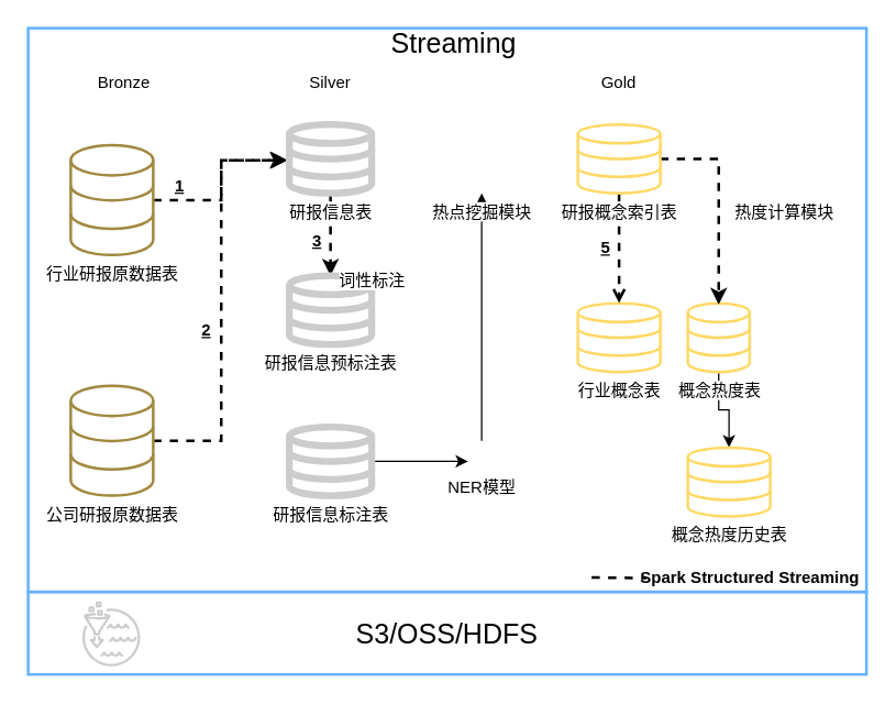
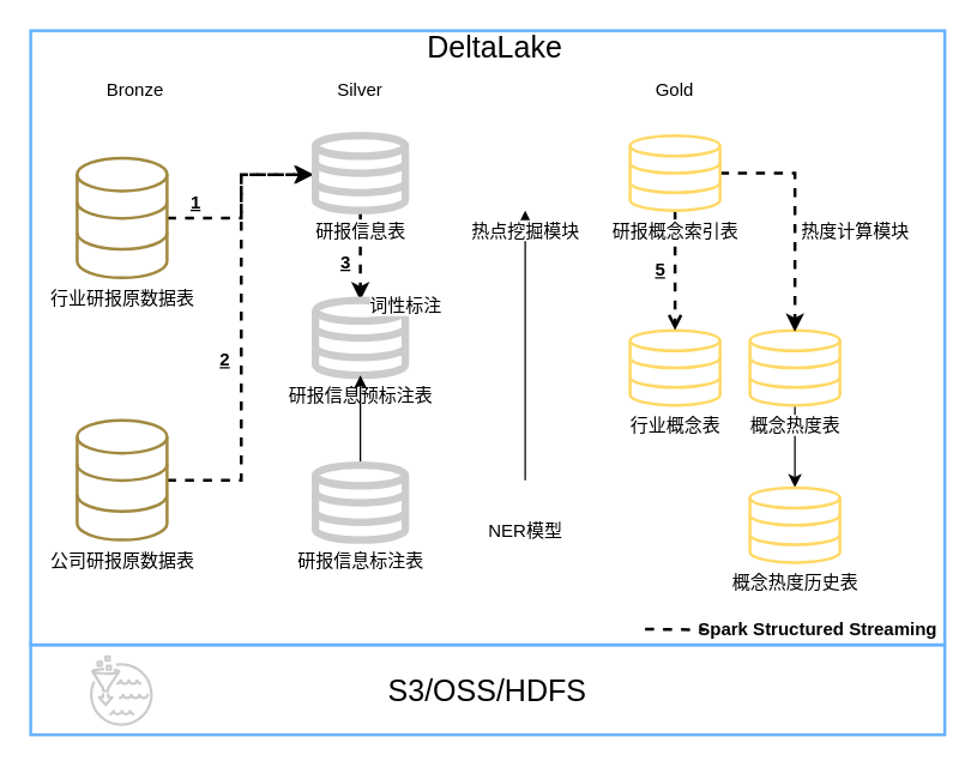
- <mxCell id="11" value="&lt;font style=&quot;font-size: 20px&quot;&gt;Streaming&lt;/font&gt;" style="text;html=1;strokeColor=none;fillColor=none;align=center;verticalAlign=middle;whiteSpace=wrap;rounded=0;labelBackgroundColor=none;" vertex="1" parent="1"><mxGeometry x="255" y="20" width="150" height="20" as="geometry" /></mxCell>
+ <mxCell id="11" value="&lt;font style=&quot;font-size: 20px&quot;&gt;DeltaLake&lt;/font&gt;" style="text;html=1;strokeColor=none;fillColor=none;align=center;verticalAlign=middle;whiteSpace=wrap;rounded=0;labelBackgroundColor=none;" vertex="1" parent="1"><mxGeometry x="255" y="20" width="150" height="20" as="geometry" /></mxCell>
- <mxCell id="5" value="概念热度表" style="html=1;verticalLabelPosition=bottom;align=center;labelBackgroundColor=#ffffff;verticalAlign=top;strokeWidth=2;shadow=0;shape=mxgraph.ios7.icons.data;strokeColor=#FFD966;" vertex="1" parent="1"><mxGeometry x="500" y="220" width="45" height="50" as="geometry" /></mxCell>
+ <mxCell id="5" value="概念热度表" style="html=1;verticalLabelPosition=bottom;align=center;labelBackgroundColor=#ffffff;verticalAlign=top;strokeWidth=2;shadow=0;shape=mxgraph.ios7.icons.data;strokeColor=#FFD966;" vertex="1" parent="1"><mxGeometry x="500" y="220" width="60" height="50" as="geometry" /></mxCell>
- <mxCell id="25" style="edgeStyle=orthogonalEdgeStyle;rounded=0;orthogonalLoop=1;jettySize=auto;html=1;entryX=0;entryY=0.75;entryDx=0;entryDy=0;endArrow=classic;endFill=1;strokeWidth=1;" edge="1" parent="1" source="26" target="29"><mxGeometry relative="1" as="geometry" /></mxCell>
+ <mxCell id="25" style="edgeStyle=orthogonalEdgeStyle;rounded=0;orthogonalLoop=1;jettySize=auto;html=1;endArrow=classic;endFill=1;strokeWidth=1;" edge="1" parent="1" source="26" target="23"><mxGeometry relative="1" as="geometry" /></mxCell>
